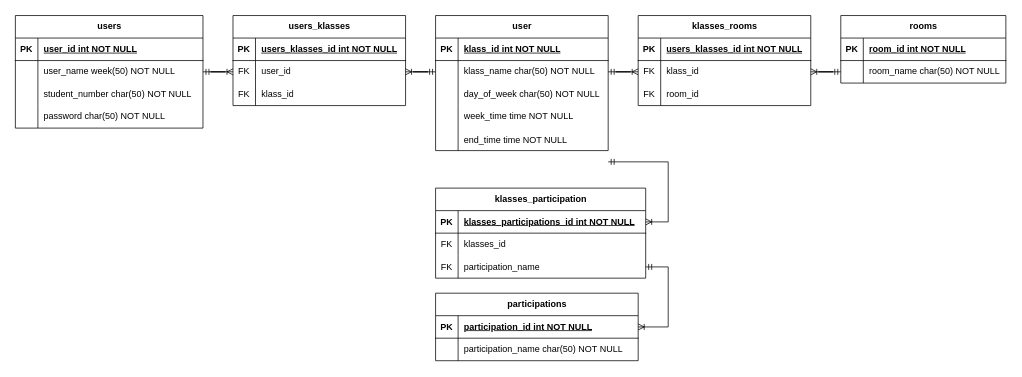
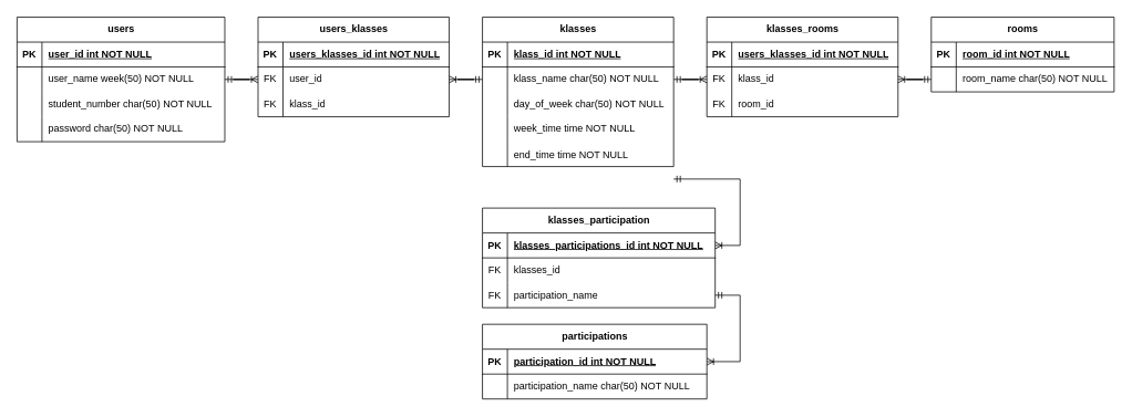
- <mxCell id="16" value="user" style="shape=table;startSize=30;container=1;collapsible=1;childLayout=tableLayout;fixedRows=1;rowLines=0;fontStyle=1;align=center;resizeLast=1;html=1;" parent="1" vertex="1"><mxGeometry x="580" y="20" width="230" height="180" as="geometry" /></mxCell>
+ <mxCell id="16" value="klasses" style="shape=table;startSize=30;container=1;collapsible=1;childLayout=tableLayout;fixedRows=1;rowLines=0;fontStyle=1;align=center;resizeLast=1;html=1;" parent="1" vertex="1"><mxGeometry x="580" y="20" width="230" height="180" as="geometry" /></mxCell>
